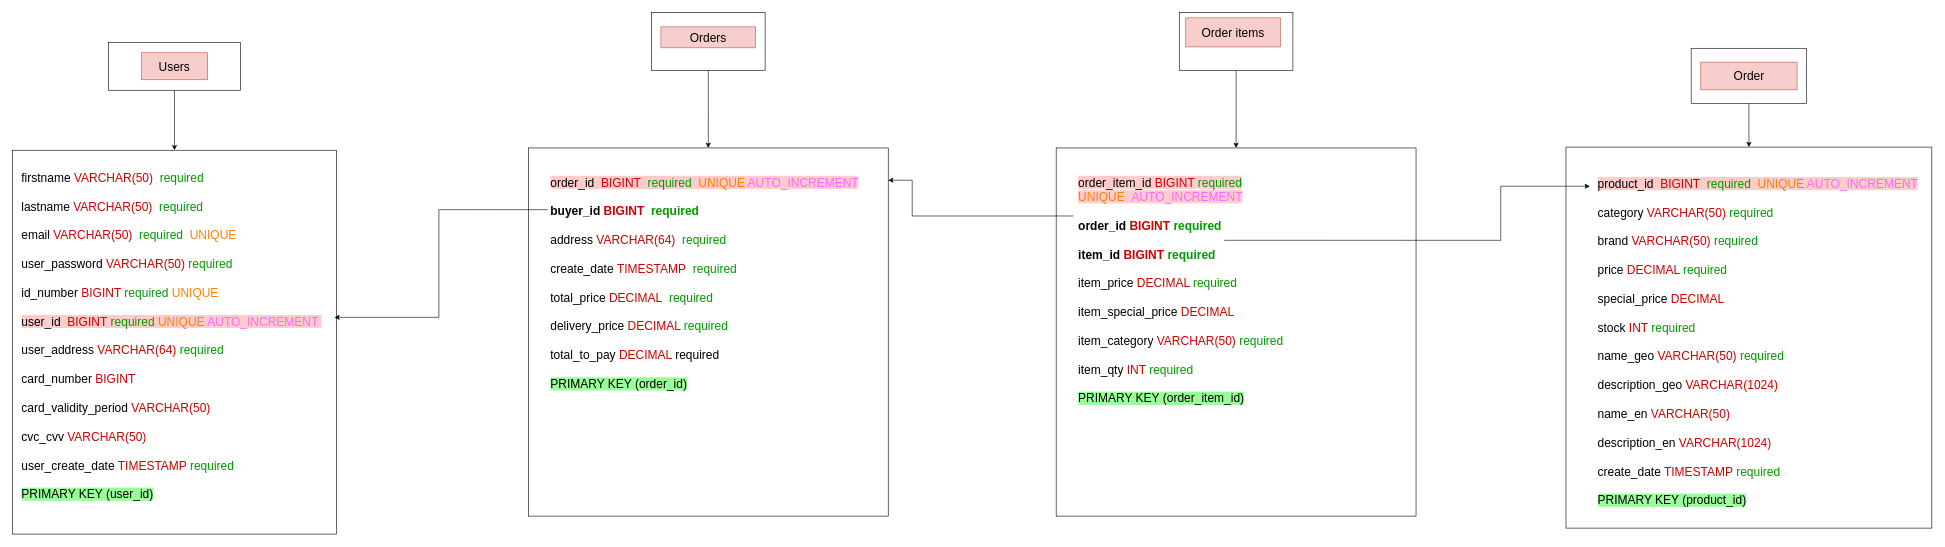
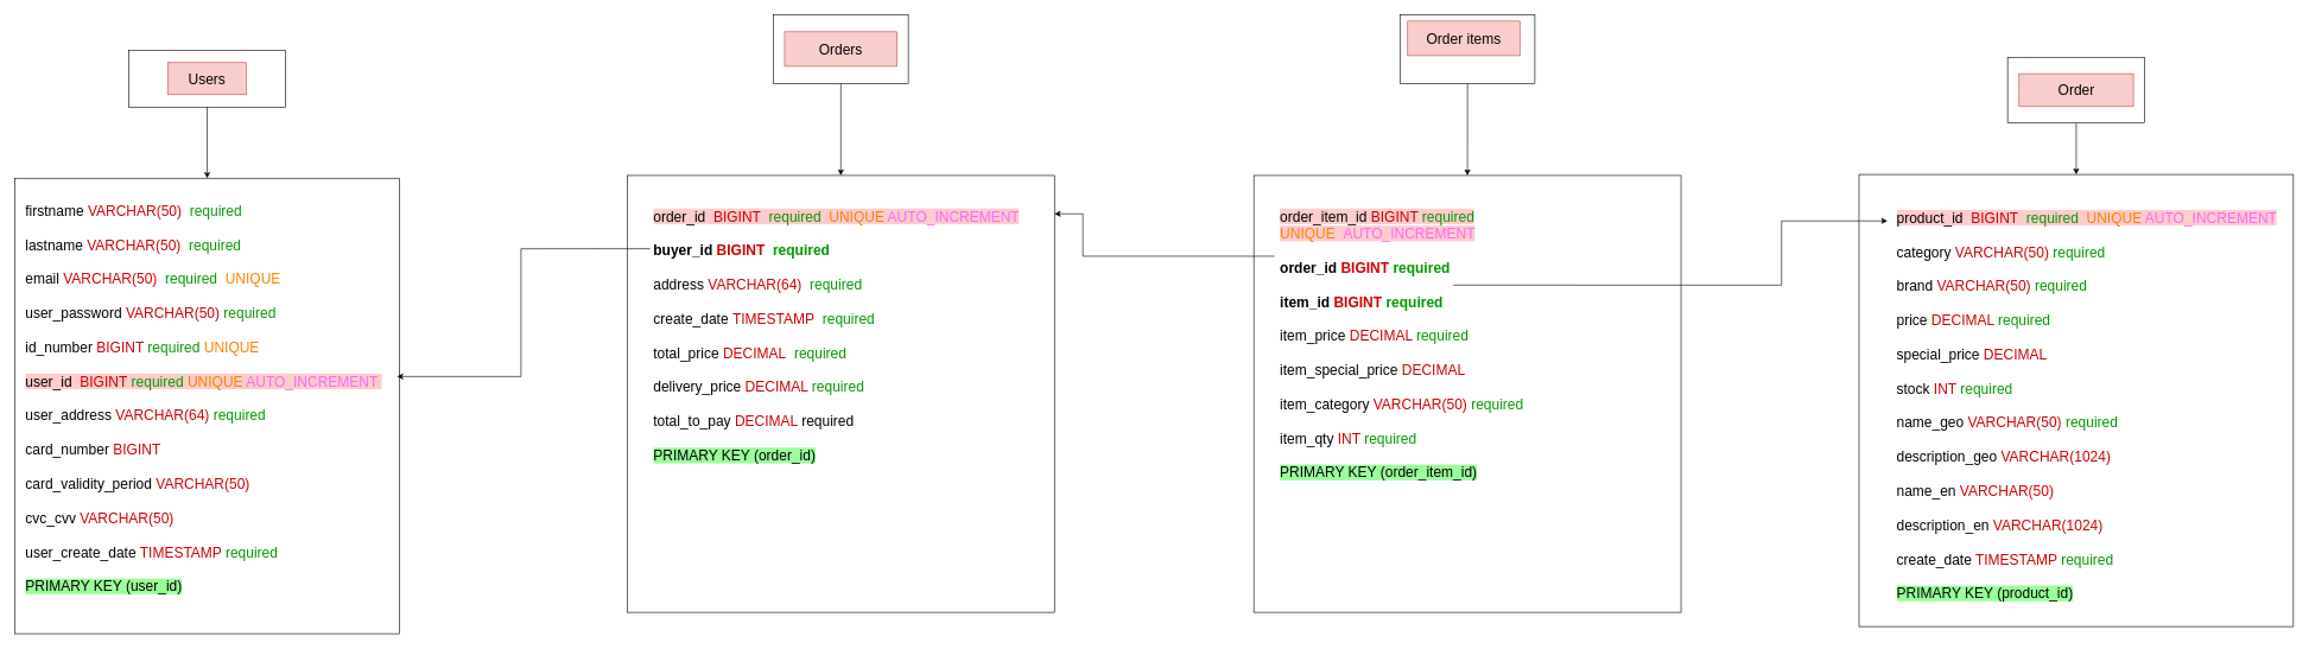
- <mxCell id="11" value="Orders" style="text;html=1;strokeColor=#b85450;fillColor=#f8cecc;align=center;verticalAlign=middle;whiteSpace=wrap;rounded=0;fontSize=20;" parent="9" vertex="1"><mxGeometry x="15.789" y="24.231" width="157.895" height="35" as="geometry" /></mxCell>
+ <mxCell id="11" value="Orders" style="text;html=1;strokeColor=#b85450;fillColor=#f8cecc;align=center;verticalAlign=middle;whiteSpace=wrap;rounded=0;fontSize=20;" parent="9" vertex="1"><mxGeometry x="15.789" y="24.231" width="157.895" height="48.462" as="geometry" /></mxCell>
